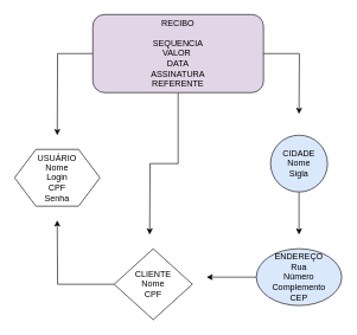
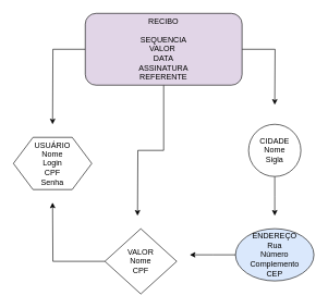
- <mxCell id="7" value="CIDADE&lt;br&gt;Nome&lt;br&gt;Sigla&lt;br&gt;" style="ellipse;whiteSpace=wrap;html=1;aspect=fixed;fillColor=#dae8fc;" vertex="1" parent="1"><mxGeometry x="380" y="190" width="80" height="80" as="geometry" /></mxCell>
+ <mxCell id="7" value="CIDADE&lt;br&gt;Nome&lt;br&gt;Sigla&lt;br&gt;" style="ellipse;whiteSpace=wrap;html=1;aspect=fixed;" vertex="1" parent="1"><mxGeometry x="380" y="190" width="80" height="80" as="geometry" /></mxCell>
- <mxCell id="11" value="CLIENTE&lt;br&gt;Nome&lt;br&gt;CPF&lt;br&gt;" style="rhombus;whiteSpace=wrap;html=1;" vertex="1" parent="1"><mxGeometry x="160" y="350" width="110" height="100" as="geometry" /></mxCell>
+ <mxCell id="11" value="VALOR&lt;br&gt;Nome&lt;br&gt;CPF&lt;br&gt;" style="rhombus;whiteSpace=wrap;html=1;" vertex="1" parent="1"><mxGeometry x="160" y="350" width="110" height="100" as="geometry" /></mxCell>
